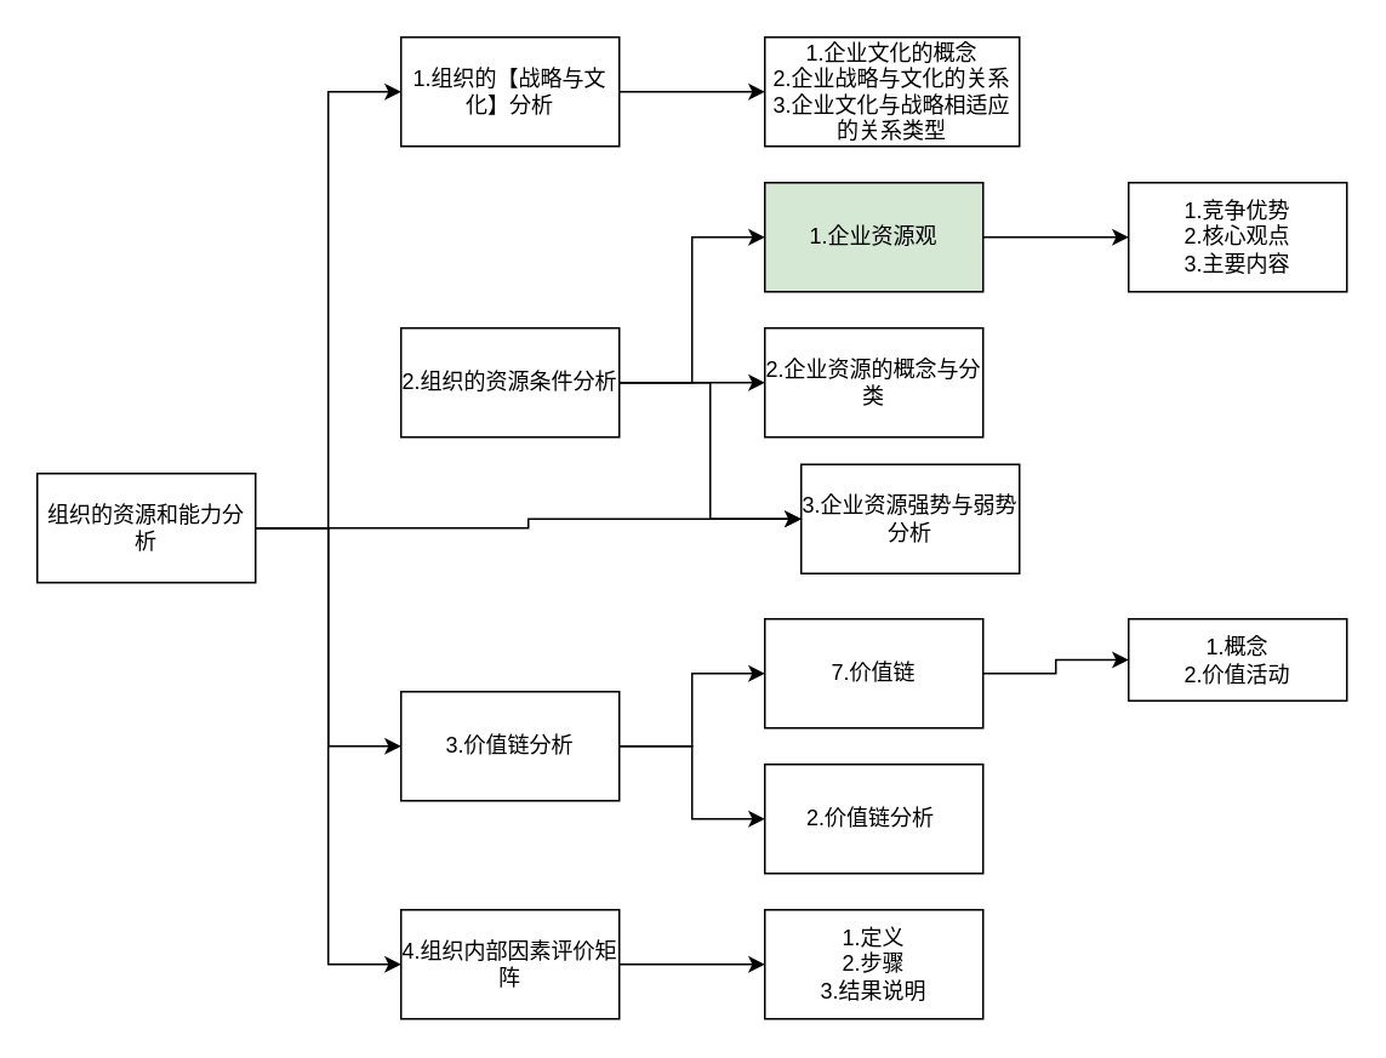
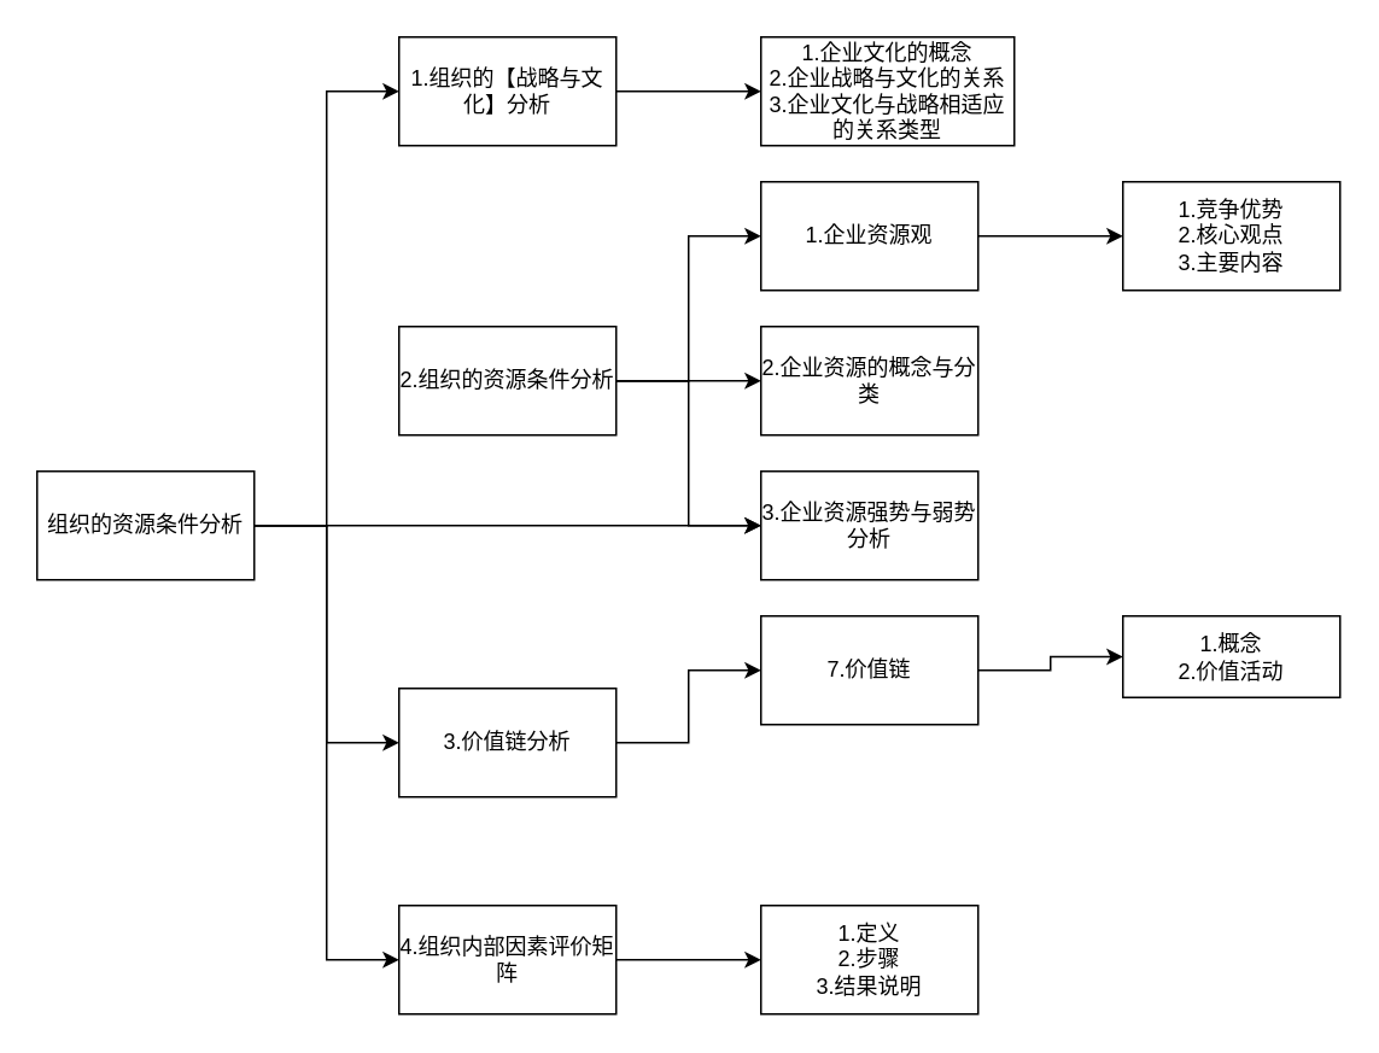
- <mxCell id="22" value="1.企业资源观" style="rounded=0;whiteSpace=wrap;html=1;fillColor=#d5e8d4;" parent="1" vertex="1"><mxGeometry x="420" y="100" width="120" height="60" as="geometry" /></mxCell>
+ <mxCell id="22" value="1.企业资源观" style="rounded=0;whiteSpace=wrap;html=1;" parent="1" vertex="1"><mxGeometry x="420" y="100" width="120" height="60" as="geometry" /></mxCell>
- <mxCell id="20" value="3.企业资源强势与弱势分析" style="rounded=0;whiteSpace=wrap;html=1;" parent="1" vertex="1"><mxGeometry x="440" y="255" width="120" height="60" as="geometry" /></mxCell>
+ <mxCell id="20" value="3.企业资源强势与弱势分析" style="rounded=0;whiteSpace=wrap;html=1;" parent="1" vertex="1"><mxGeometry x="420" y="260" width="120" height="60" as="geometry" /></mxCell>
- <mxCell id="5" value="组织的资源和能力分析" style="rounded=0;whiteSpace=wrap;html=1;" parent="1" vertex="1"><mxGeometry x="20" y="260" width="120" height="60" as="geometry" /></mxCell>
+ <mxCell id="5" value="组织的资源条件分析" style="rounded=0;whiteSpace=wrap;html=1;" parent="1" vertex="1"><mxGeometry x="20" y="260" width="120" height="60" as="geometry" /></mxCell>
- <mxCell id="16" style="edgeStyle=orthogonalEdgeStyle;rounded=0;orthogonalLoop=1;jettySize=auto;html=1;" parent="1" source="17" target="26" edge="1"><mxGeometry relative="1" as="geometry" /></mxCell>
- <mxCell id="26" value="2.价值链分析&amp;nbsp;" style="rounded=0;whiteSpace=wrap;html=1;" parent="1" vertex="1"><mxGeometry x="420" y="420" width="120" height="60" as="geometry" /></mxCell>
